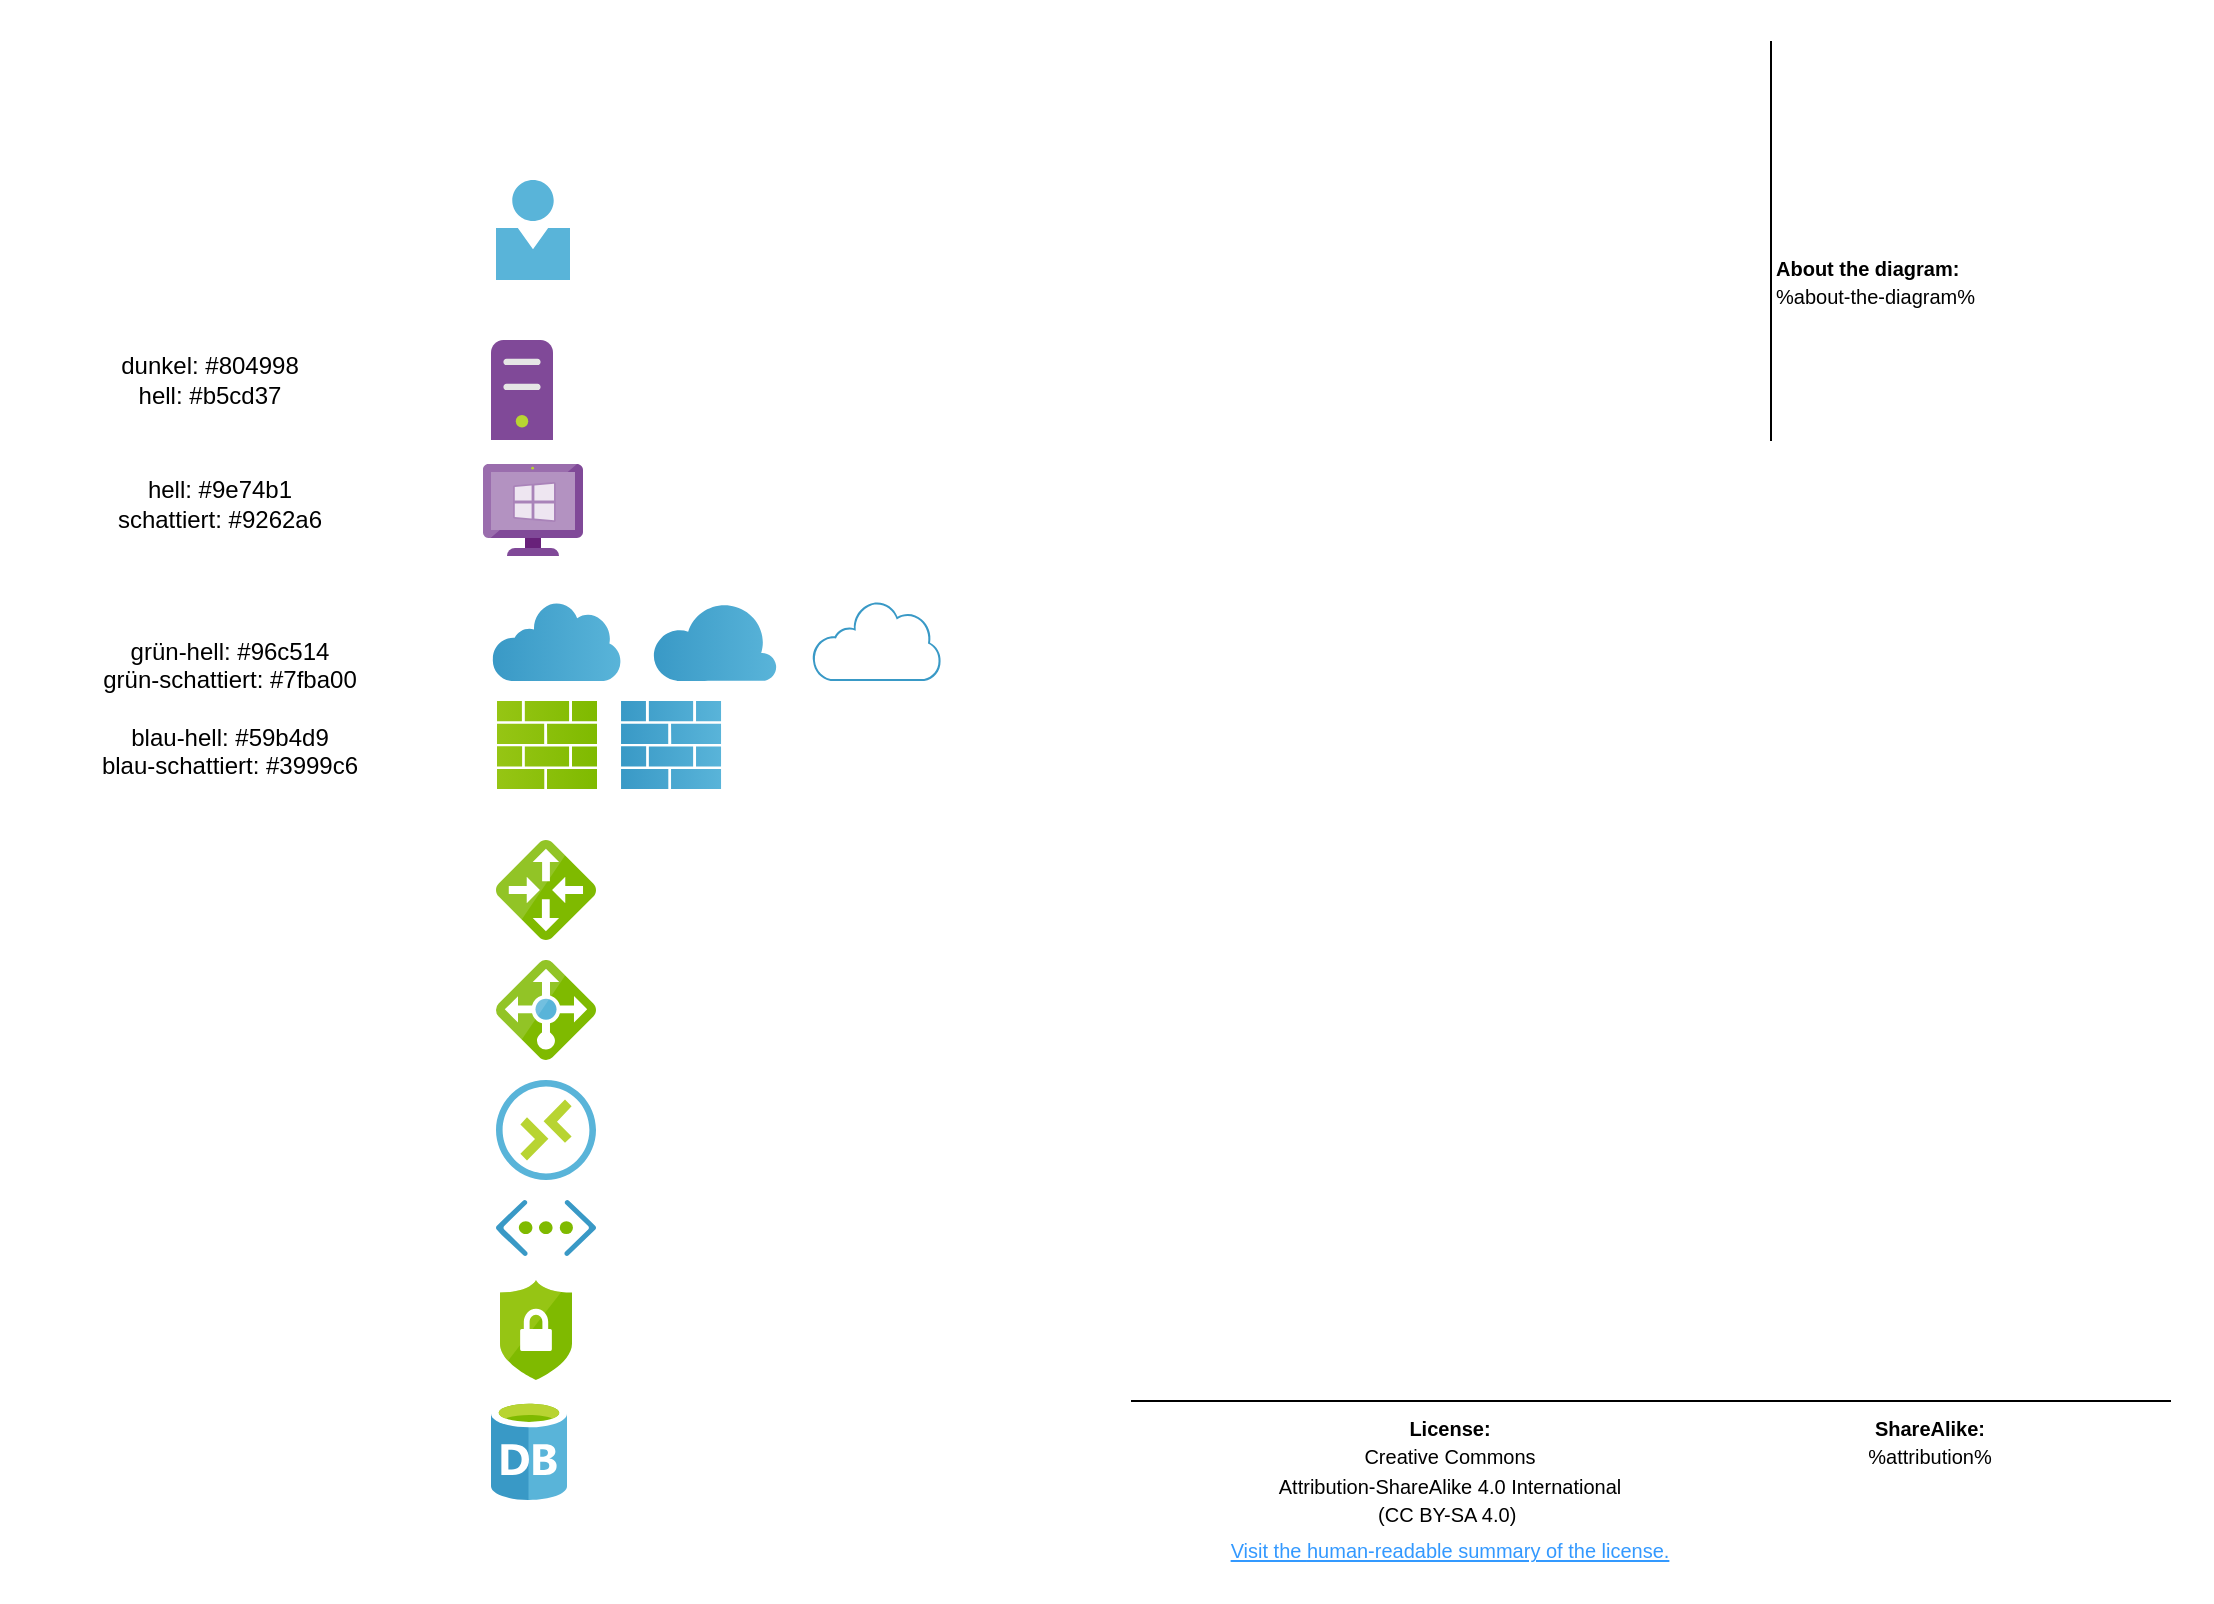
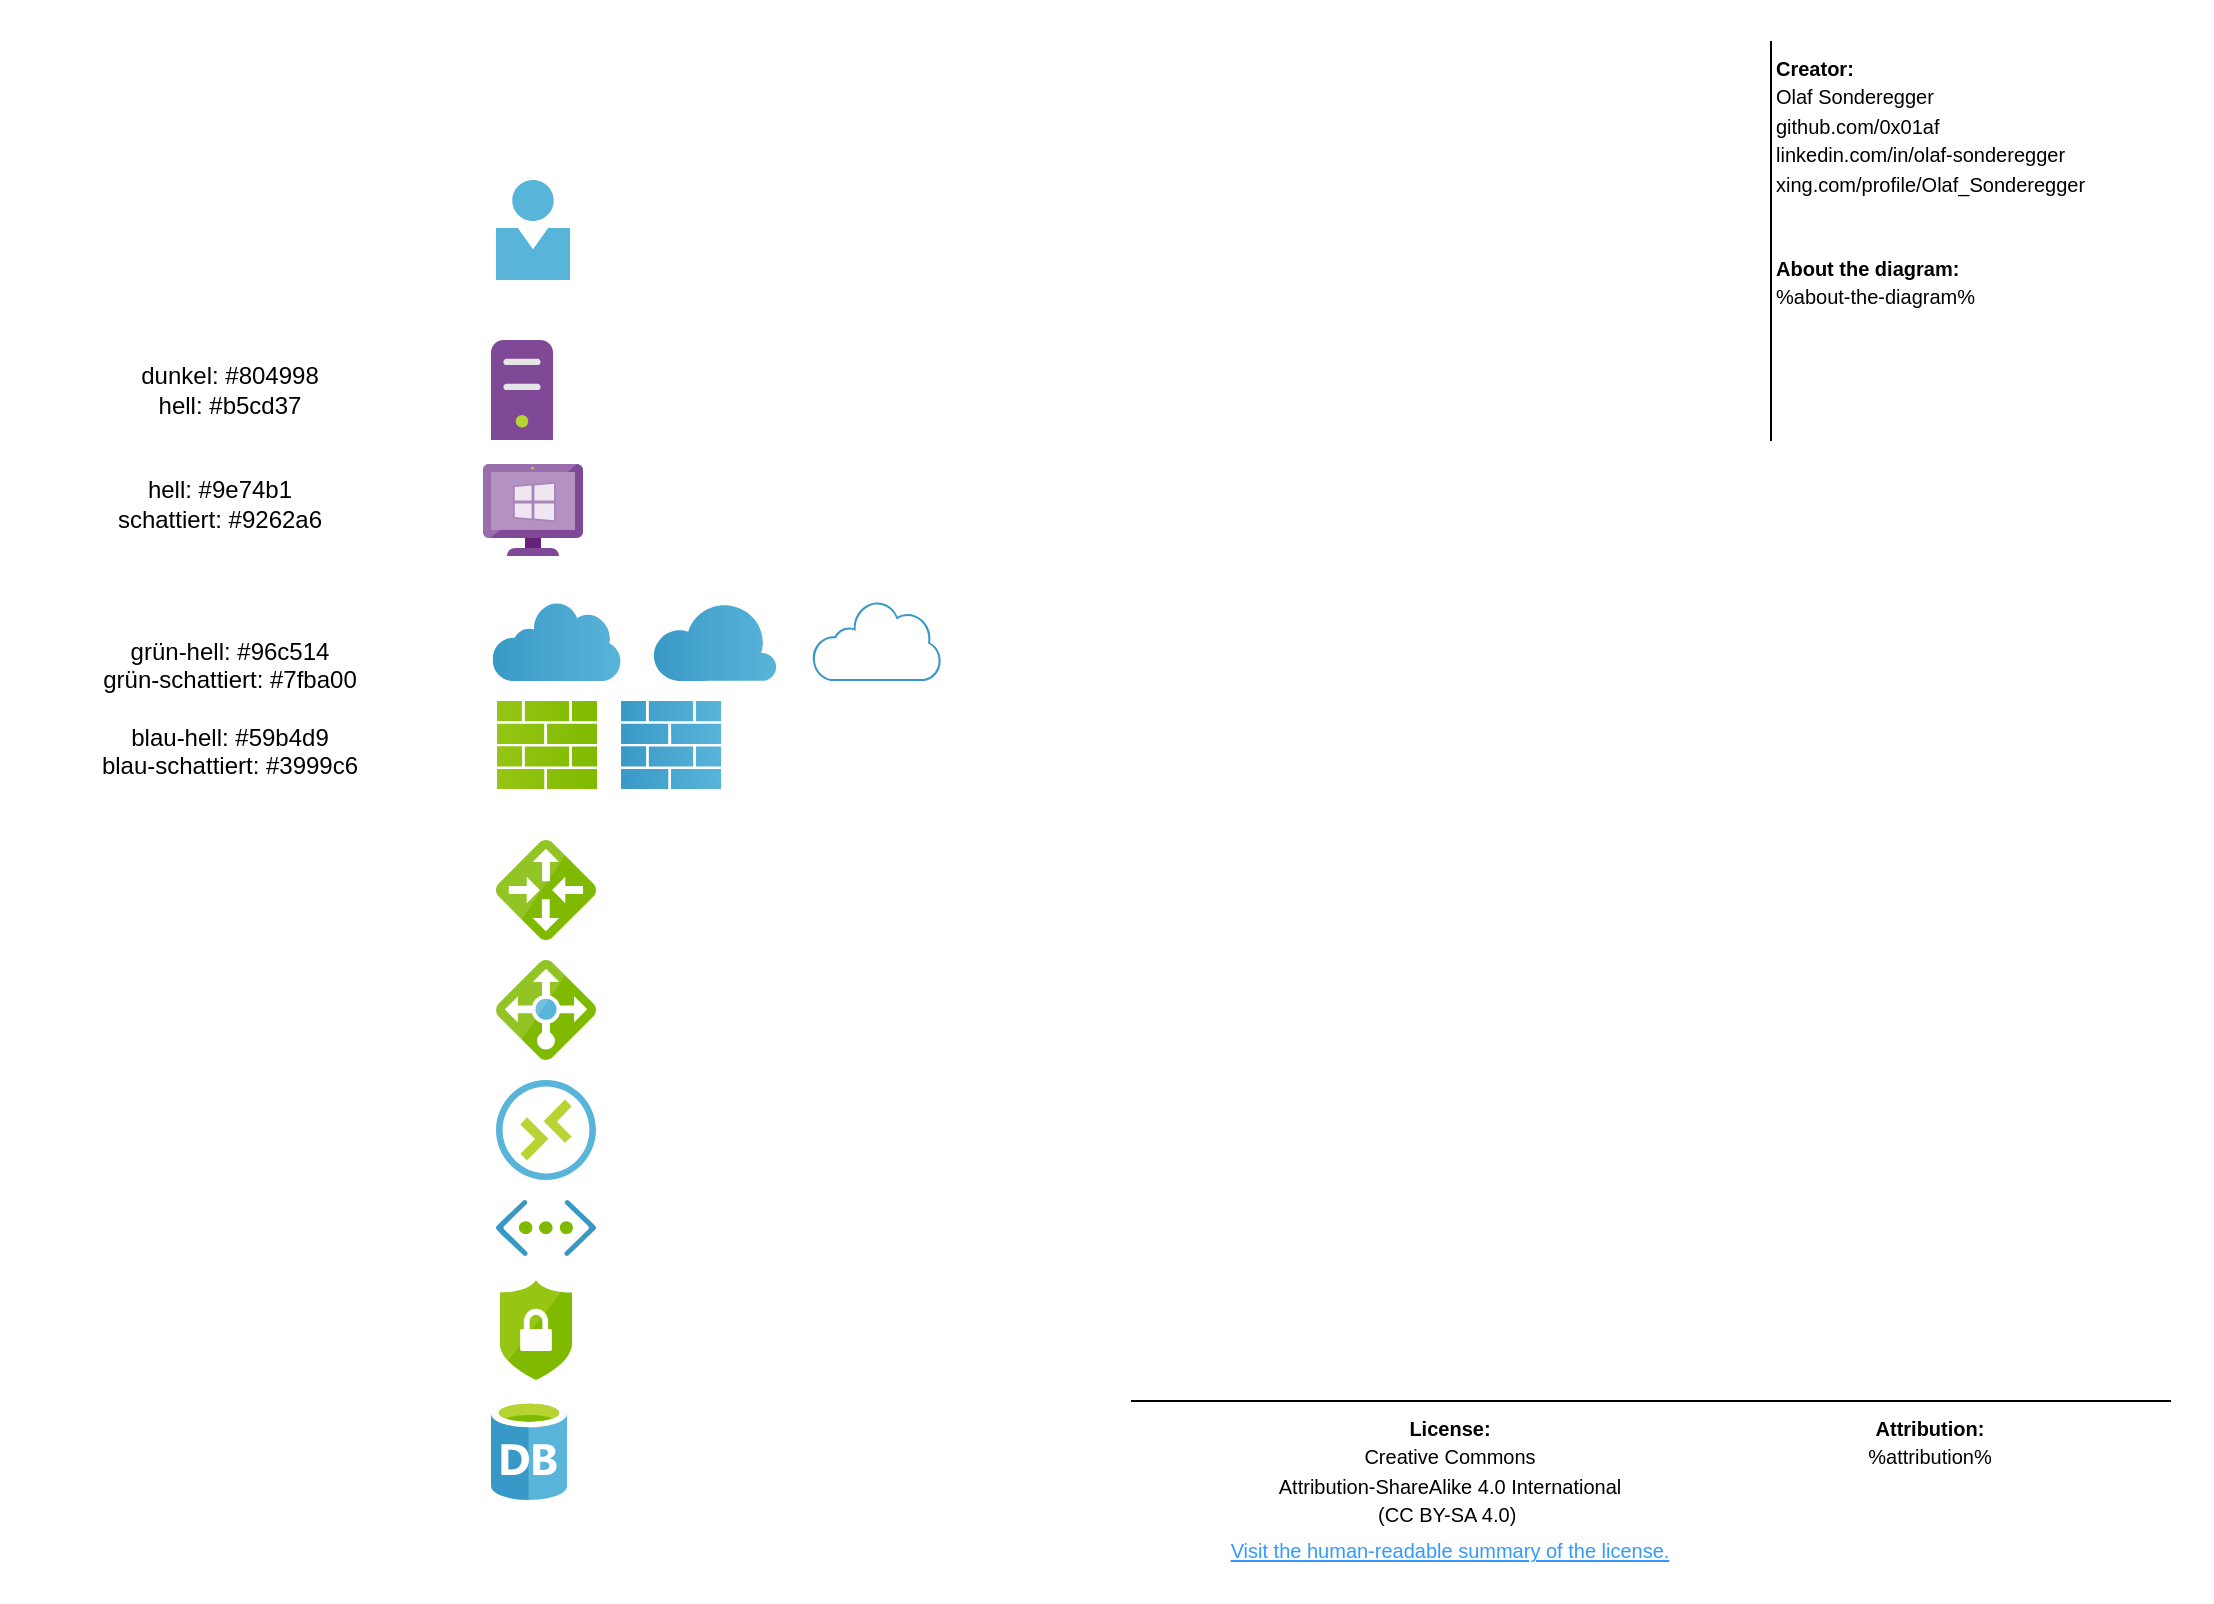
+ <mxCell id="3" value="&lt;font style=&quot;font-size: 10px&quot;&gt;&lt;b&gt;Creator:&lt;/b&gt;&lt;br&gt;Olaf Sonderegger&lt;br&gt;github.com/0x01af&lt;br&gt;linkedin.com/in/olaf-sonderegger&lt;br&gt;xing.com/profile/Olaf_Sonderegger&lt;span&gt;&lt;br&gt;&lt;/span&gt;&lt;/font&gt;" style="text;html=1;strokeColor=none;fillColor=none;align=left;verticalAlign=top;whiteSpace=wrap;rounded=0;sketch=0;editable=0;" parent="2" vertex="1"><mxGeometry x="1" width="160" height="80" as="geometry" /></mxCell>
- <mxCell id="27" value="dunkel: #804998&lt;br&gt;hell: #b5cd37" style="text;html=1;strokeColor=none;fillColor=none;align=center;verticalAlign=middle;whiteSpace=wrap;rounded=0;" vertex="1" parent="1"><mxGeometry x="15" y="175" width="180" height="30" as="geometry" /></mxCell>
+ <mxCell id="27" value="dunkel: #804998&lt;br&gt;hell: #b5cd37" style="text;html=1;strokeColor=none;fillColor=none;align=center;verticalAlign=middle;whiteSpace=wrap;rounded=0;" vertex="1" parent="1"><mxGeometry x="25" y="180" width="180" height="30" as="geometry" /></mxCell>
- <mxCell id="10" value="&lt;font style=&quot;font-size: 10px&quot;&gt;&lt;b&gt;ShareAlike:&lt;br&gt;&lt;/b&gt;&lt;span&gt;%attribution%&lt;br&gt;&lt;/span&gt;&lt;/font&gt;" style="text;html=1;strokeColor=none;fillColor=none;align=center;verticalAlign=top;whiteSpace=wrap;rounded=0;" parent="6" vertex="1"><mxGeometry x="280" width="240" height="80" as="geometry" /></mxCell>
+ <mxCell id="10" value="&lt;font style=&quot;font-size: 10px&quot;&gt;&lt;b&gt;Attribution:&lt;br&gt;&lt;/b&gt;&lt;span&gt;%attribution%&lt;br&gt;&lt;/span&gt;&lt;/font&gt;" style="text;html=1;strokeColor=none;fillColor=none;align=center;verticalAlign=top;whiteSpace=wrap;rounded=0;" parent="6" vertex="1"><mxGeometry x="280" width="240" height="80" as="geometry" /></mxCell>
